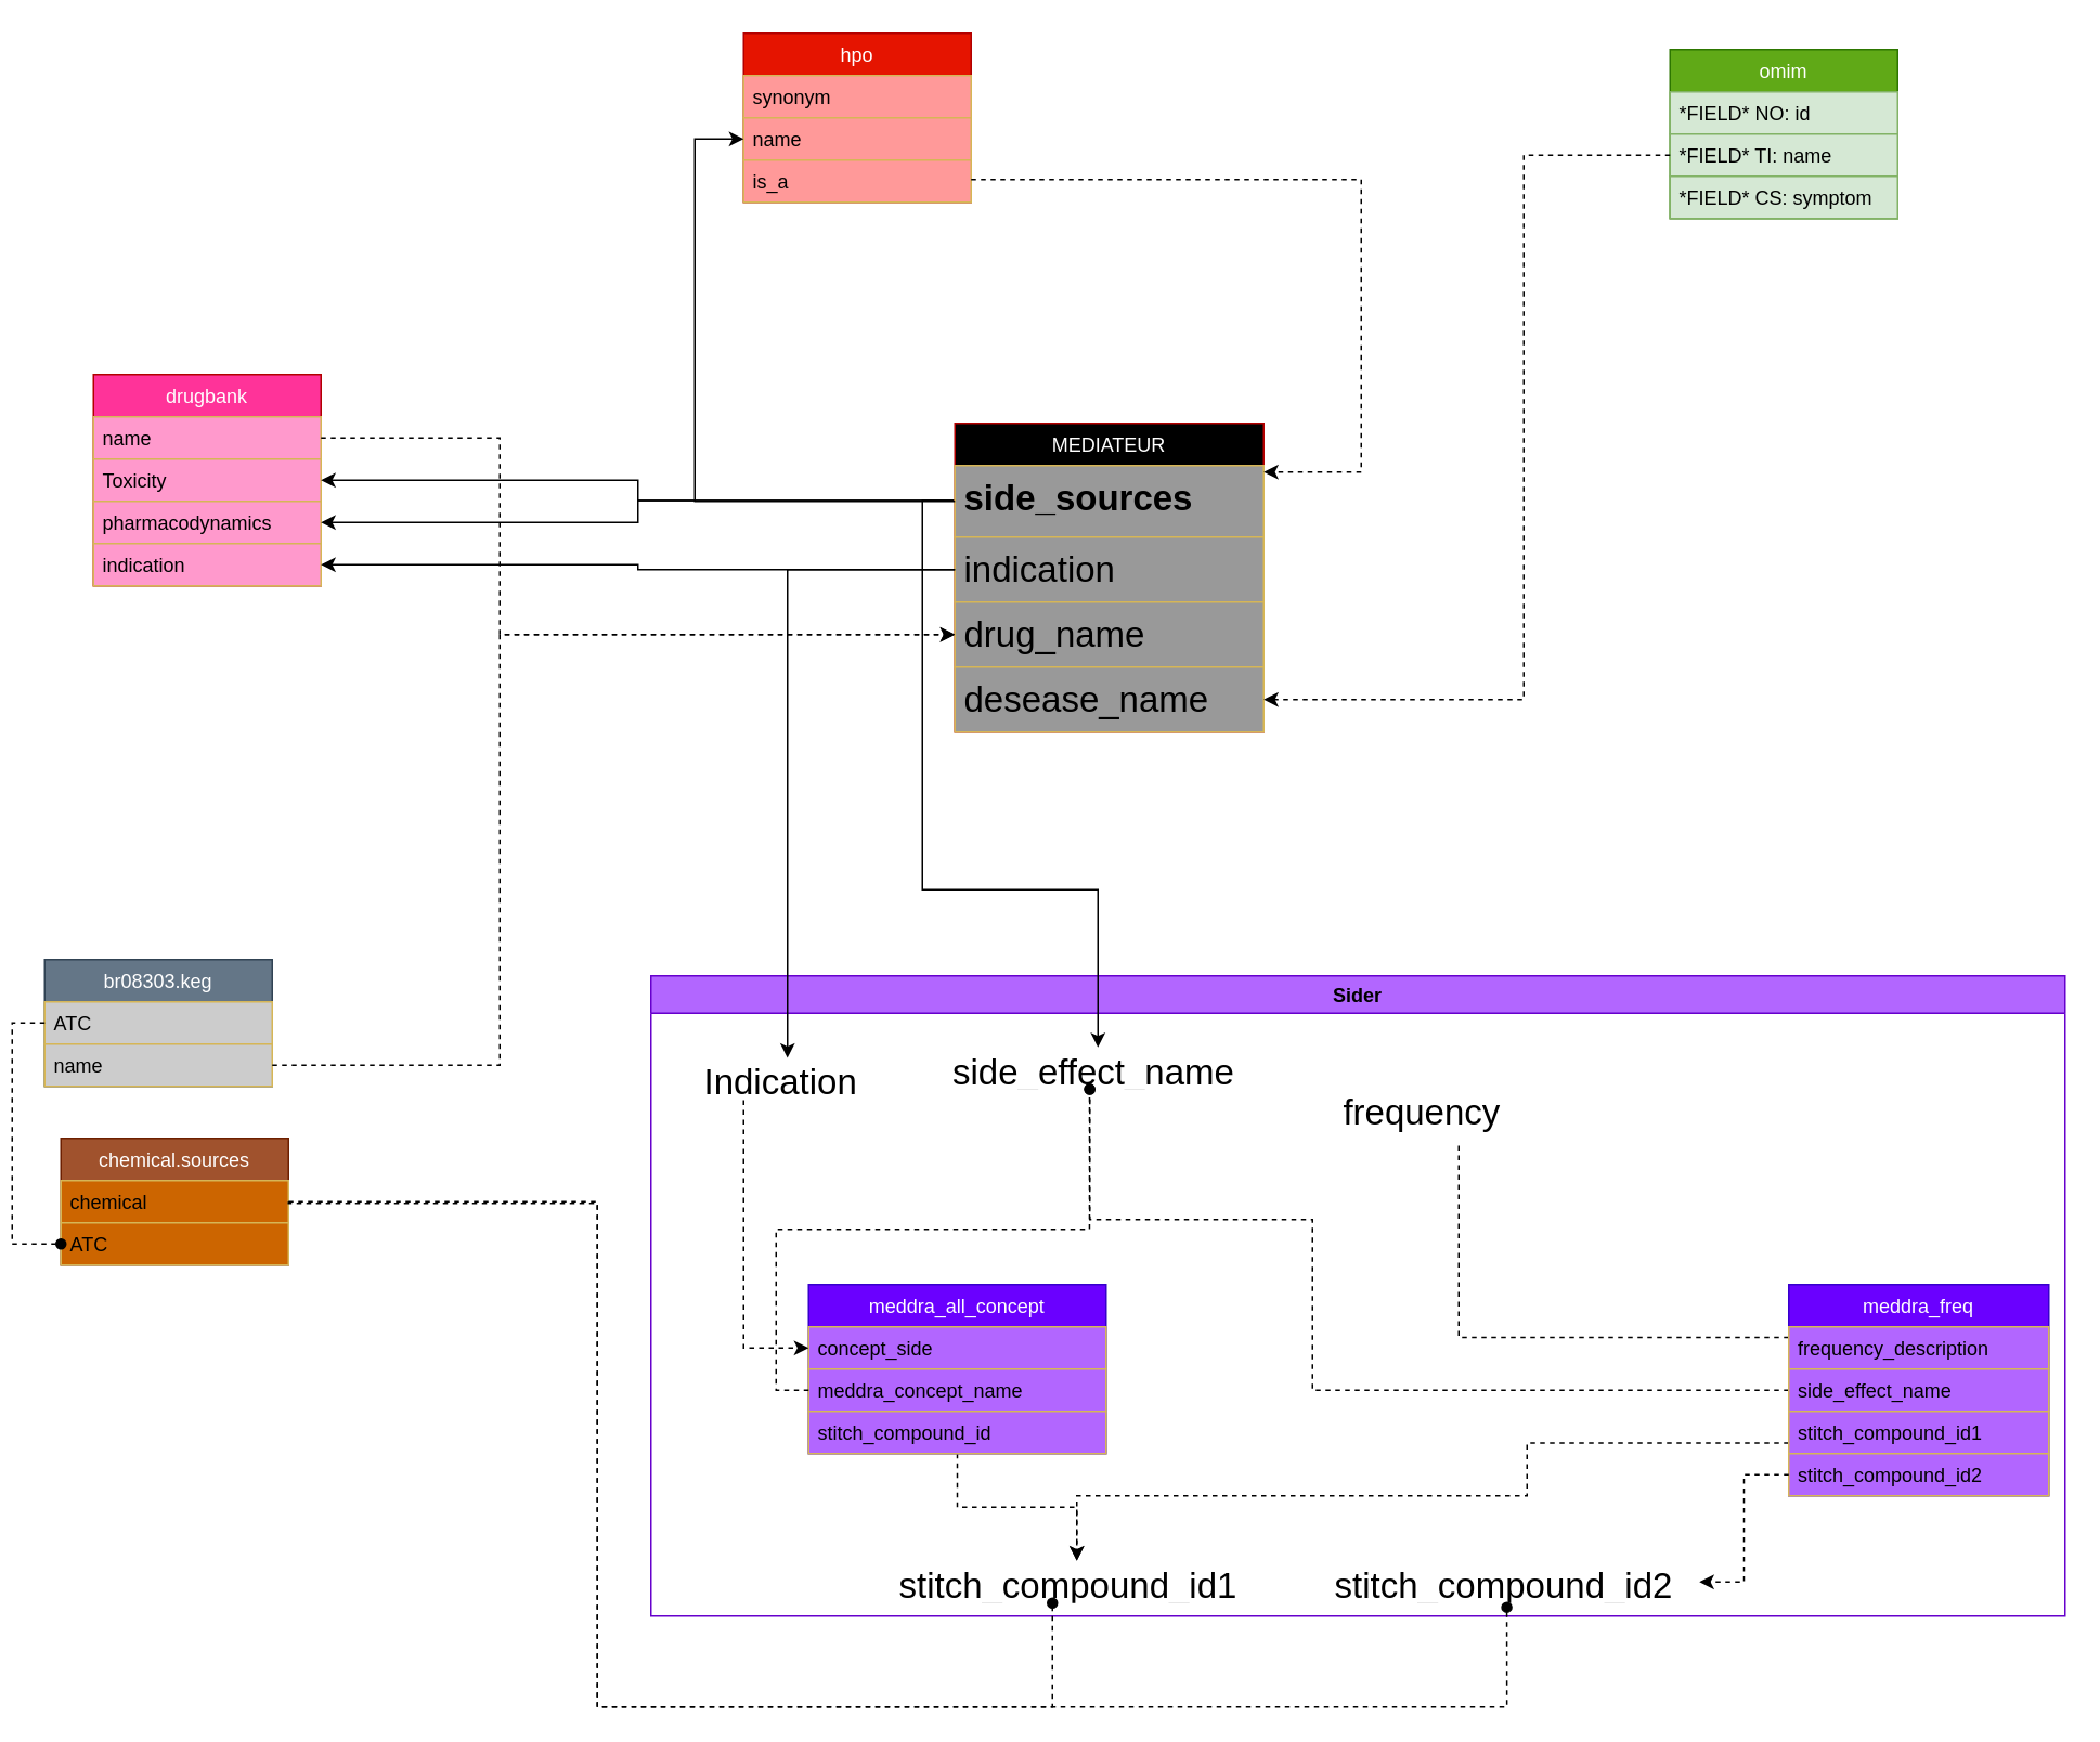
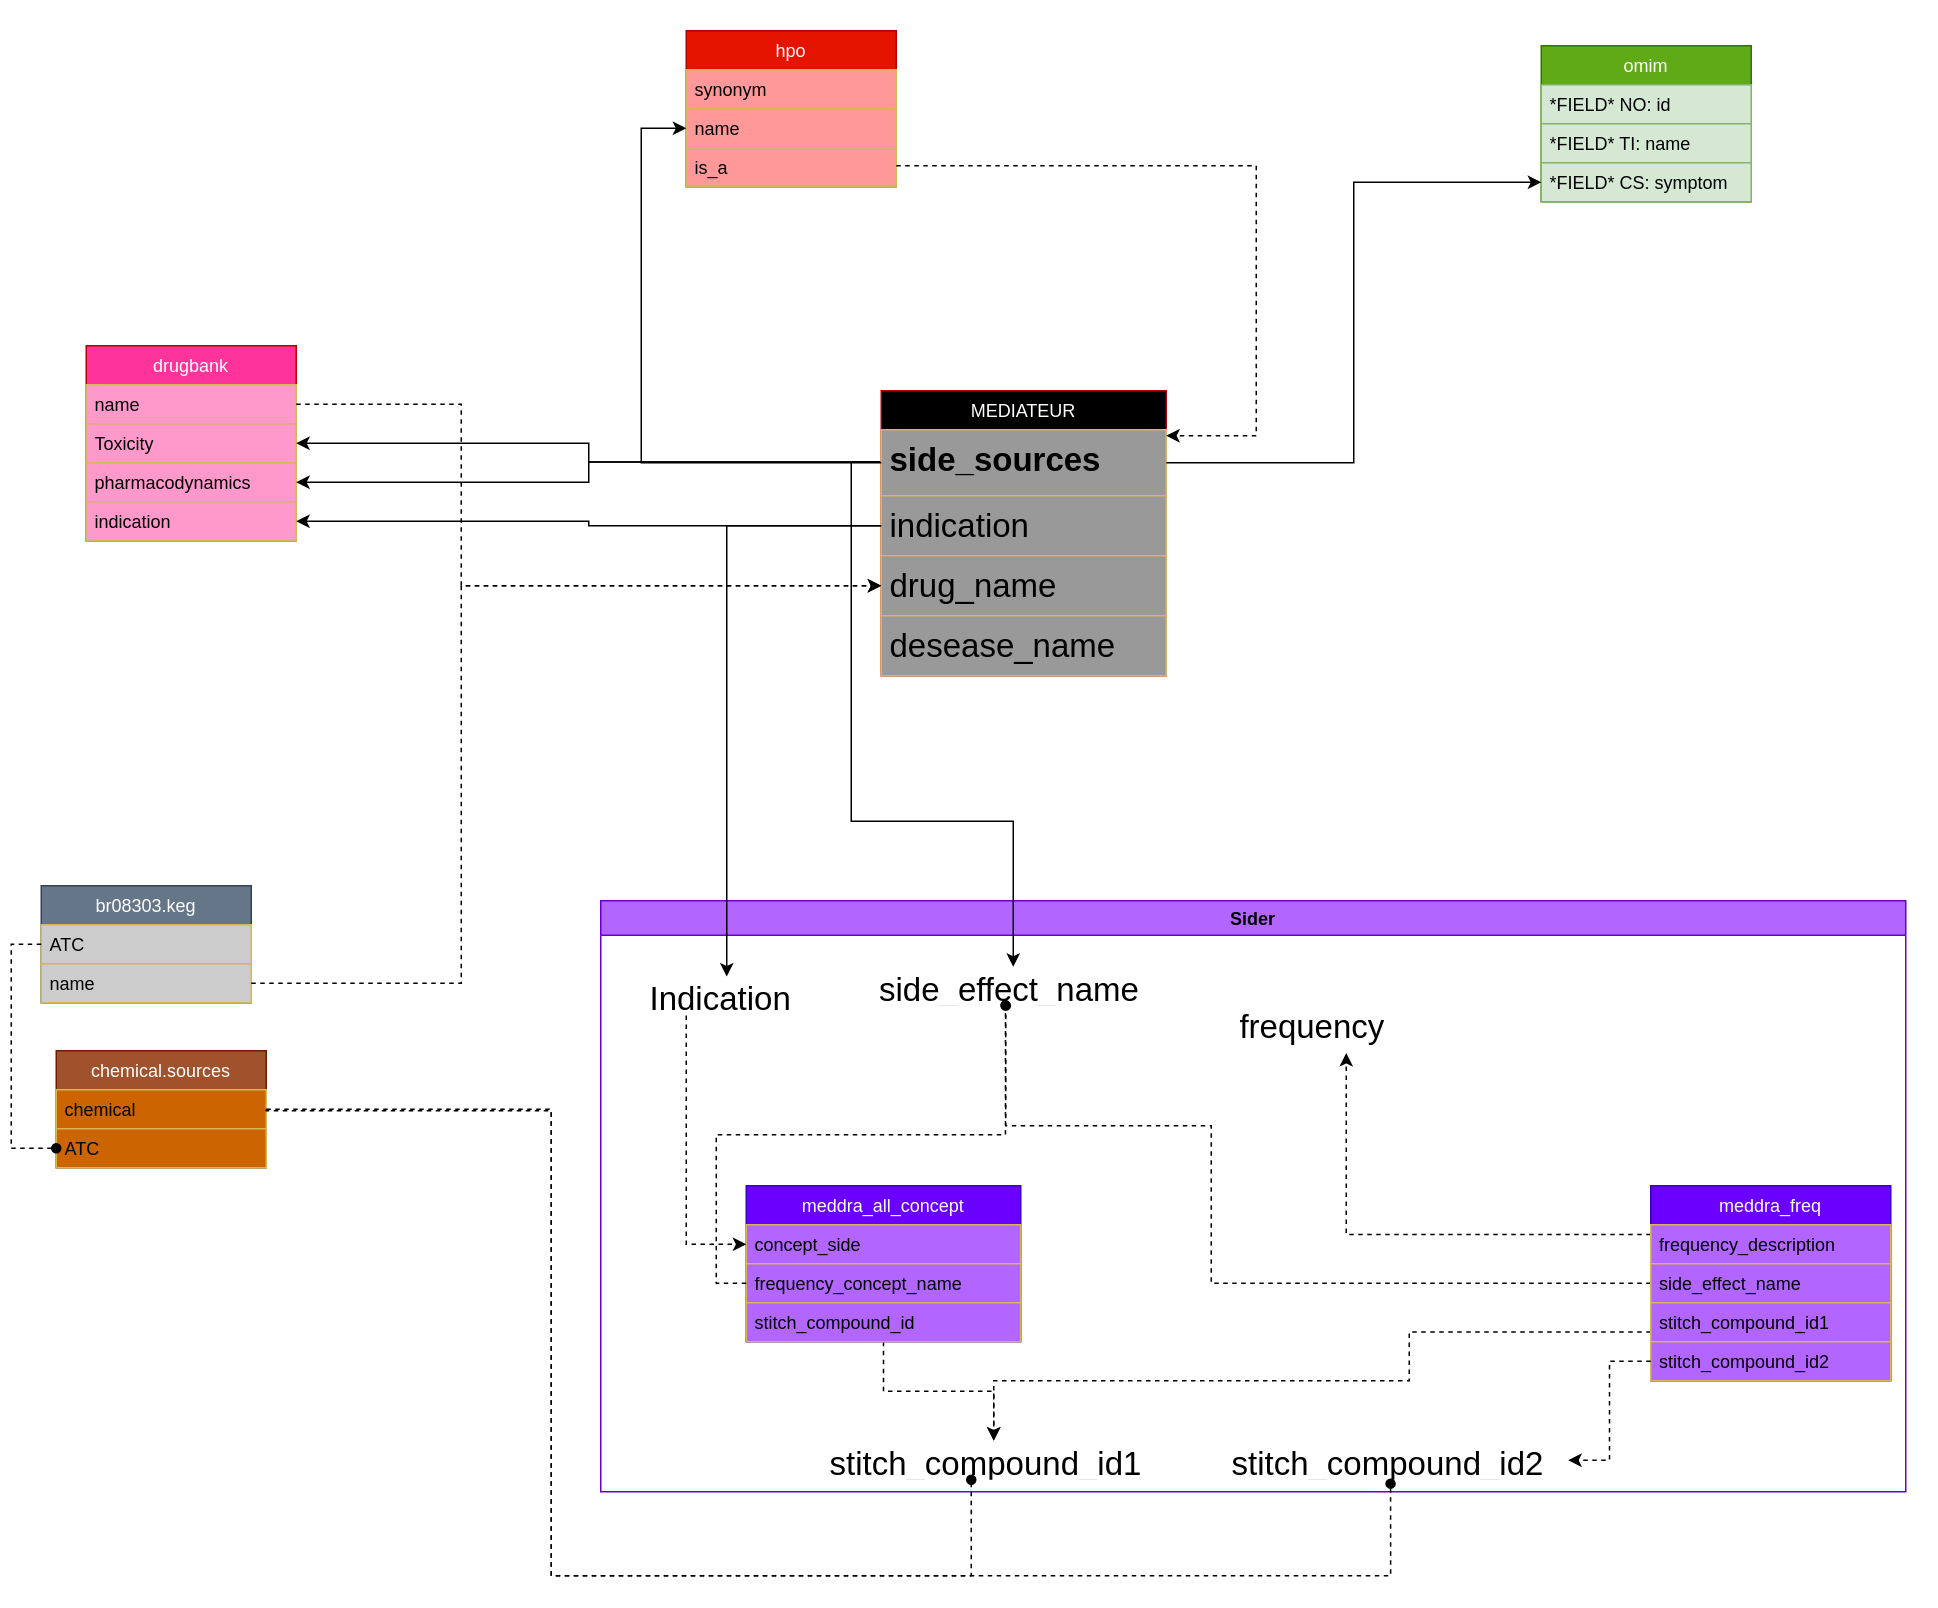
+ <mxCell id="65" style="edgeStyle=orthogonalEdgeStyle;rounded=0;orthogonalLoop=1;jettySize=auto;html=1;exitX=1;exitY=0.5;exitDx=0;exitDy=0;entryX=0;entryY=0.5;entryDx=0;entryDy=0;endArrow=classic;endFill=1;" edge="1" parent="1" source="56" target="5"><mxGeometry relative="1" as="geometry" /></mxCell>
- <mxCell id="66" style="edgeStyle=orthogonalEdgeStyle;rounded=0;orthogonalLoop=1;jettySize=auto;html=1;exitX=0;exitY=0.5;exitDx=0;exitDy=0;entryX=1;entryY=0.5;entryDx=0;entryDy=0;endArrow=classic;endFill=1;dashed=1;" edge="1" parent="1" source="4" target="59"><mxGeometry relative="1" as="geometry"><Array as="points"><mxPoint x="930" y="95" /><mxPoint x="930" y="430" /></Array></mxGeometry></mxCell>
- <mxCell id="21" style="edgeStyle=orthogonalEdgeStyle;rounded=0;orthogonalLoop=1;jettySize=auto;html=1;exitX=0;exitY=0.25;exitDx=0;exitDy=0;dashed=1;endArrow=none;" edge="1" parent="19" source="23" target="34"><mxGeometry relative="1" as="geometry"><Array as="points"><mxPoint x="497" y="223" /></Array></mxGeometry></mxCell>
+ <mxCell id="21" style="edgeStyle=orthogonalEdgeStyle;rounded=0;orthogonalLoop=1;jettySize=auto;html=1;exitX=0;exitY=0.25;exitDx=0;exitDy=0;dashed=1;" edge="1" parent="19" source="23" target="34"><mxGeometry relative="1" as="geometry"><Array as="points"><mxPoint x="497" y="223" /></Array></mxGeometry></mxCell>
- <mxCell id="31" value="meddra_concept_name" style="text;strokeColor=#d6b656;align=left;verticalAlign=top;spacingLeft=4;spacingRight=4;overflow=hidden;rotatable=0;points=[[0,0.5],[1,0.5]];portConstraint=eastwest;fillColor=#B266FF;" parent="29" vertex="1"><mxGeometry y="52" width="183" height="26" as="geometry" /></mxCell>
+ <mxCell id="31" value="frequency_concept_name" style="text;strokeColor=#d6b656;align=left;verticalAlign=top;spacingLeft=4;spacingRight=4;overflow=hidden;rotatable=0;points=[[0,0.5],[1,0.5]];portConstraint=eastwest;fillColor=#B266FF;" parent="29" vertex="1"><mxGeometry y="52" width="183" height="26" as="geometry" /></mxCell>
